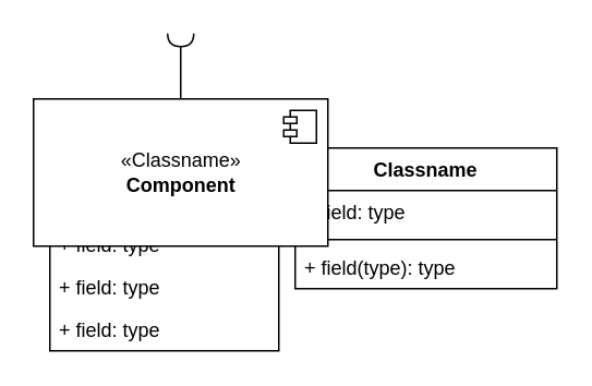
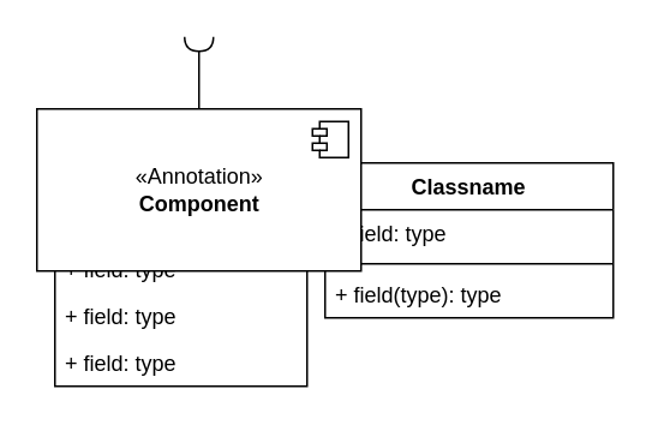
- <mxCell id="10" value="&amp;laquo;Classname&amp;raquo;&lt;br/&gt;&lt;b&gt;Component&lt;/b&gt;" style="html=1;dropTarget=0;" vertex="1" parent="1"><mxGeometry x="20" y="60" width="180" height="90" as="geometry" /></mxCell>
+ <mxCell id="10" value="&amp;laquo;Annotation&amp;raquo;&lt;br/&gt;&lt;b&gt;Component&lt;/b&gt;" style="html=1;dropTarget=0;" vertex="1" parent="1"><mxGeometry x="20" y="60" width="180" height="90" as="geometry" /></mxCell>
